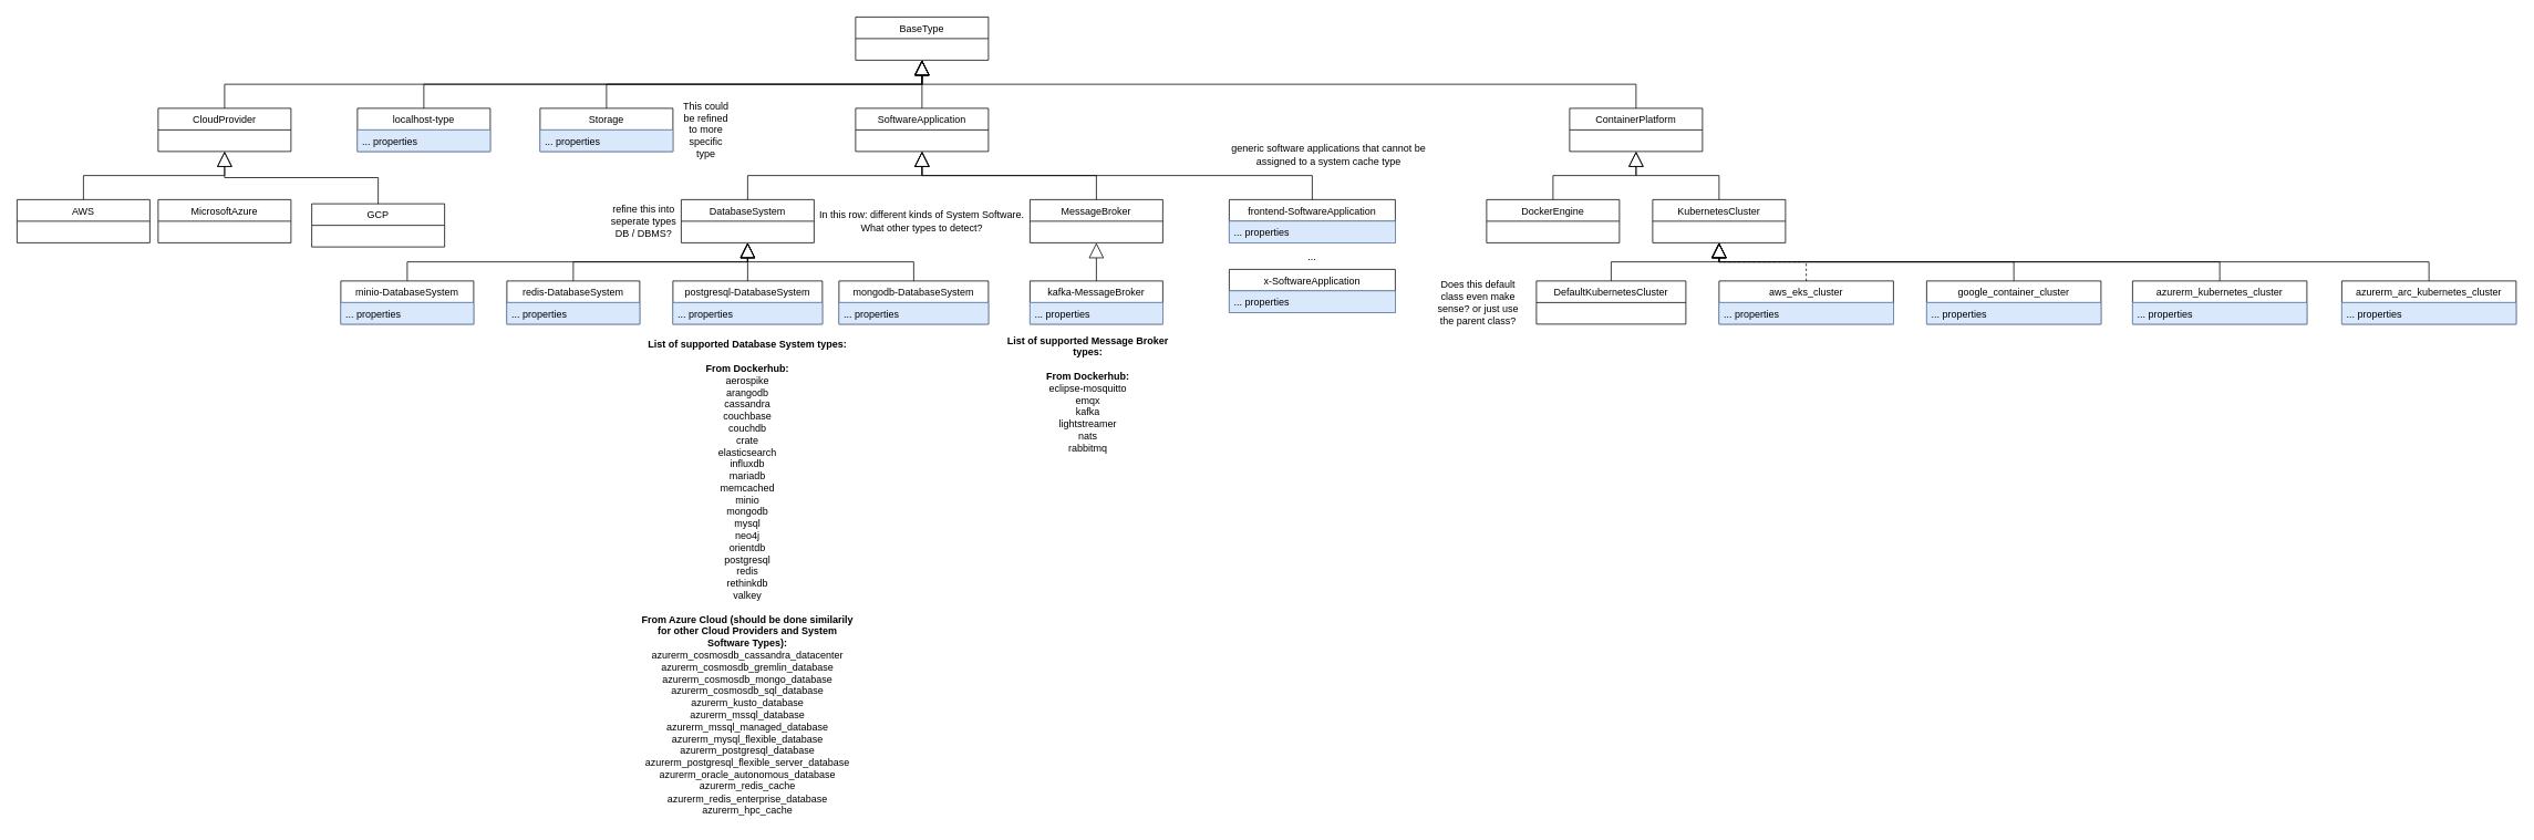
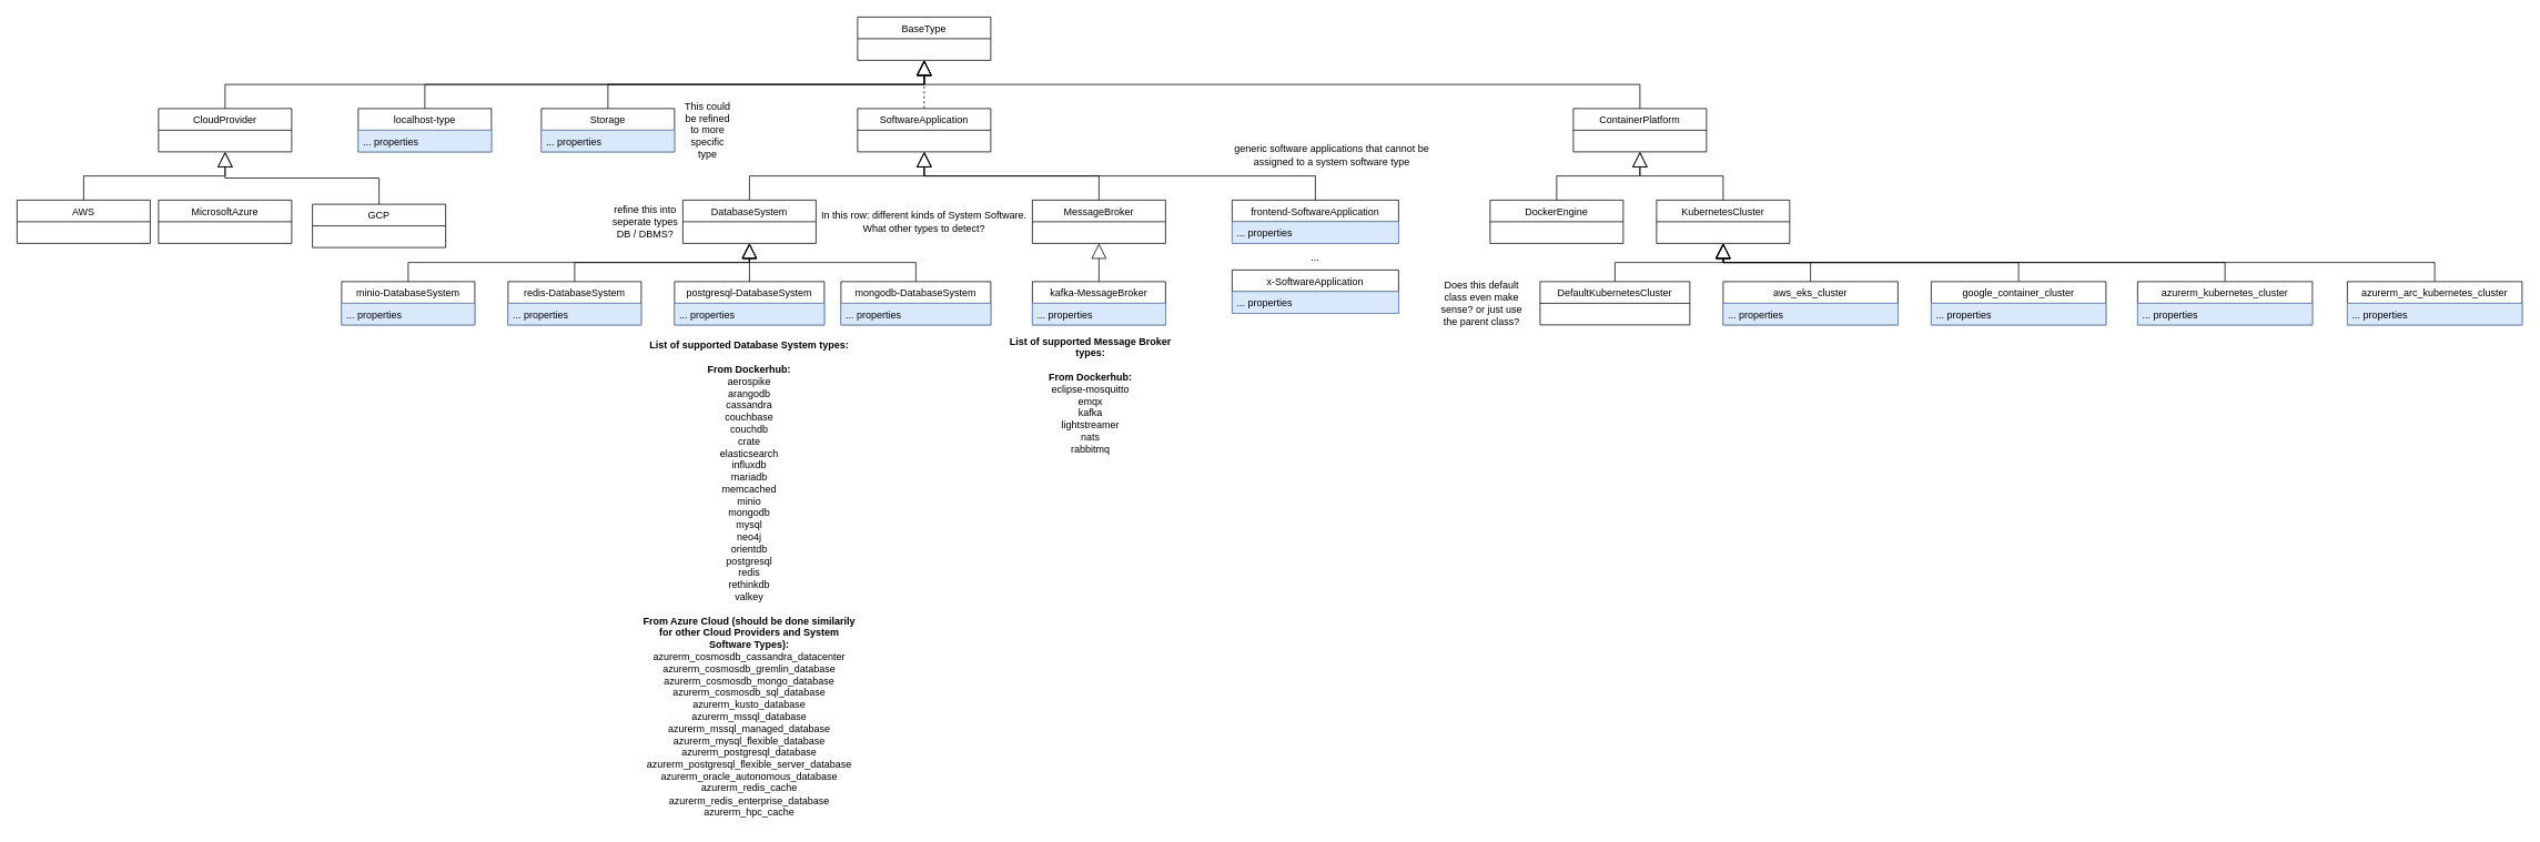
- <mxCell id="6" value="" style="endArrow=block;endSize=16;endFill=0;html=1;rounded=0;edgeStyle=orthogonalEdgeStyle;" parent="1" source="4" target="2" edge="1"><mxGeometry width="160" relative="1" as="geometry"><mxPoint x="880" y="-232" as="sourcePoint" /><mxPoint x="1043" y="-361" as="targetPoint" /></mxGeometry></mxCell>
+ <mxCell id="6" value="" style="endArrow=block;endSize=16;endFill=0;html=1;rounded=0;edgeStyle=orthogonalEdgeStyle;dashed=1;" parent="1" source="4" target="2" edge="1"><mxGeometry width="160" relative="1" as="geometry"><mxPoint x="880" y="-232" as="sourcePoint" /><mxPoint x="1043" y="-361" as="targetPoint" /></mxGeometry></mxCell>
- <mxCell id="46" value="generic software applications that cannot be assigned to a system cache type" style="text;html=1;strokeColor=none;fillColor=none;align=center;verticalAlign=middle;whiteSpace=wrap;rounded=0;" parent="1" vertex="1"><mxGeometry x="1470" y="171" width="260" height="30" as="geometry" /></mxCell>
+ <mxCell id="46" value="generic software applications that cannot be assigned to a system software type" style="text;html=1;strokeColor=none;fillColor=none;align=center;verticalAlign=middle;whiteSpace=wrap;rounded=0;" parent="1" vertex="1"><mxGeometry x="1470" y="171" width="260" height="30" as="geometry" /></mxCell>
- <mxCell id="64" value="" style="endArrow=block;endSize=16;endFill=0;html=1;rounded=0;edgeStyle=orthogonalEdgeStyle;exitX=0.5;exitY=0;exitDx=0;exitDy=0;entryX=0.5;entryY=1;entryDx=0;entryDy=0;dashed=1;" parent="1" source="56" target="9" edge="1"><mxGeometry width="160" relative="1" as="geometry"><mxPoint x="2703" y="368" as="sourcePoint" /><mxPoint x="2100" y="322" as="targetPoint" /></mxGeometry></mxCell>
+ <mxCell id="64" value="" style="endArrow=block;endSize=16;endFill=0;html=1;rounded=0;edgeStyle=orthogonalEdgeStyle;exitX=0.5;exitY=0;exitDx=0;exitDy=0;entryX=0.5;entryY=1;entryDx=0;entryDy=0;" parent="1" source="56" target="9" edge="1"><mxGeometry width="160" relative="1" as="geometry"><mxPoint x="2703" y="368" as="sourcePoint" /><mxPoint x="2100" y="322" as="targetPoint" /></mxGeometry></mxCell>
